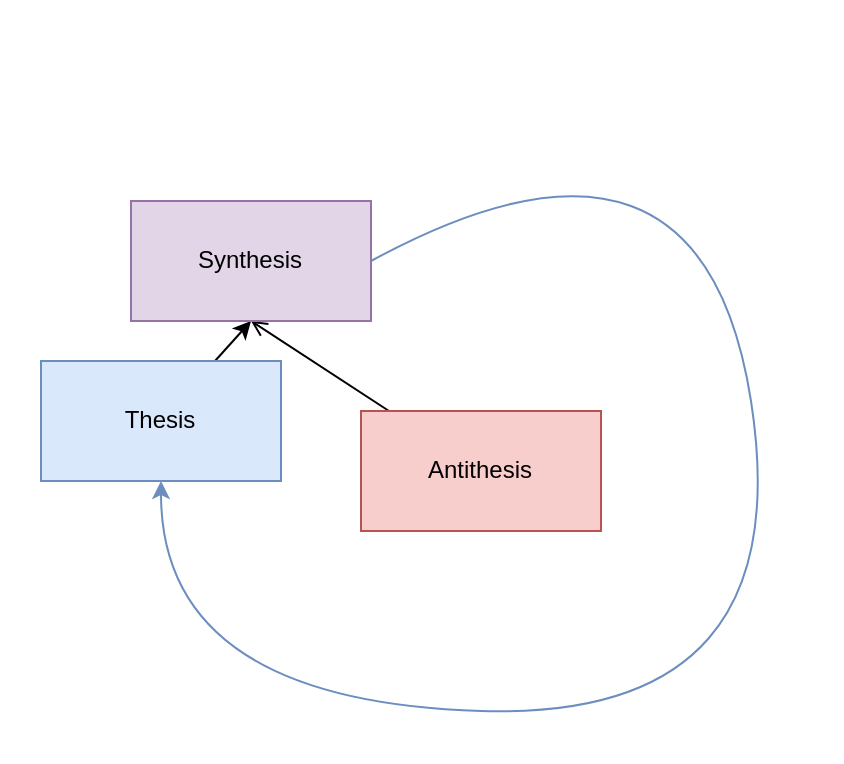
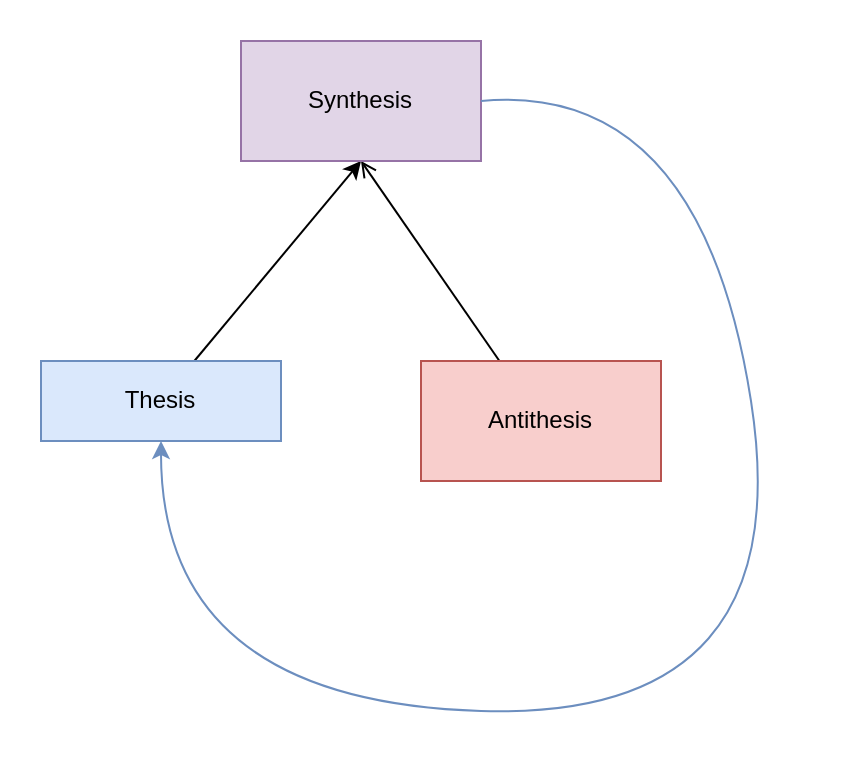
- <mxCell id="6" value="Synthesis" style="rounded=0;whiteSpace=wrap;html=1;fillColor=#e1d5e7;strokeColor=#9673a6;" vertex="1" parent="1"><mxGeometry x="65" y="100" width="120" height="60" as="geometry" /></mxCell>
+ <mxCell id="6" value="Synthesis" style="rounded=0;whiteSpace=wrap;html=1;fillColor=#e1d5e7;strokeColor=#9673a6;" vertex="1" parent="1"><mxGeometry x="120" y="20" width="120" height="60" as="geometry" /></mxCell>
- <mxCell id="3" value="Thesis" style="rounded=0;whiteSpace=wrap;html=1;fillColor=#dae8fc;strokeColor=#6c8ebf;" vertex="1" parent="1"><mxGeometry x="20" y="180" width="120" height="60" as="geometry" /></mxCell>
+ <mxCell id="3" value="Thesis" style="rounded=0;whiteSpace=wrap;html=1;fillColor=#dae8fc;strokeColor=#6c8ebf;" vertex="1" parent="1"><mxGeometry x="20" y="180" width="120" height="40" as="geometry" /></mxCell>
- <mxCell id="5" value="Antithesis" style="rounded=0;whiteSpace=wrap;html=1;fillColor=#f8cecc;strokeColor=#b85450;" vertex="1" parent="1"><mxGeometry x="180" y="205" width="120" height="60" as="geometry" /></mxCell>
+ <mxCell id="5" value="Antithesis" style="rounded=0;whiteSpace=wrap;html=1;fillColor=#f8cecc;strokeColor=#b85450;" vertex="1" parent="1"><mxGeometry x="210" y="180" width="120" height="60" as="geometry" /></mxCell>
